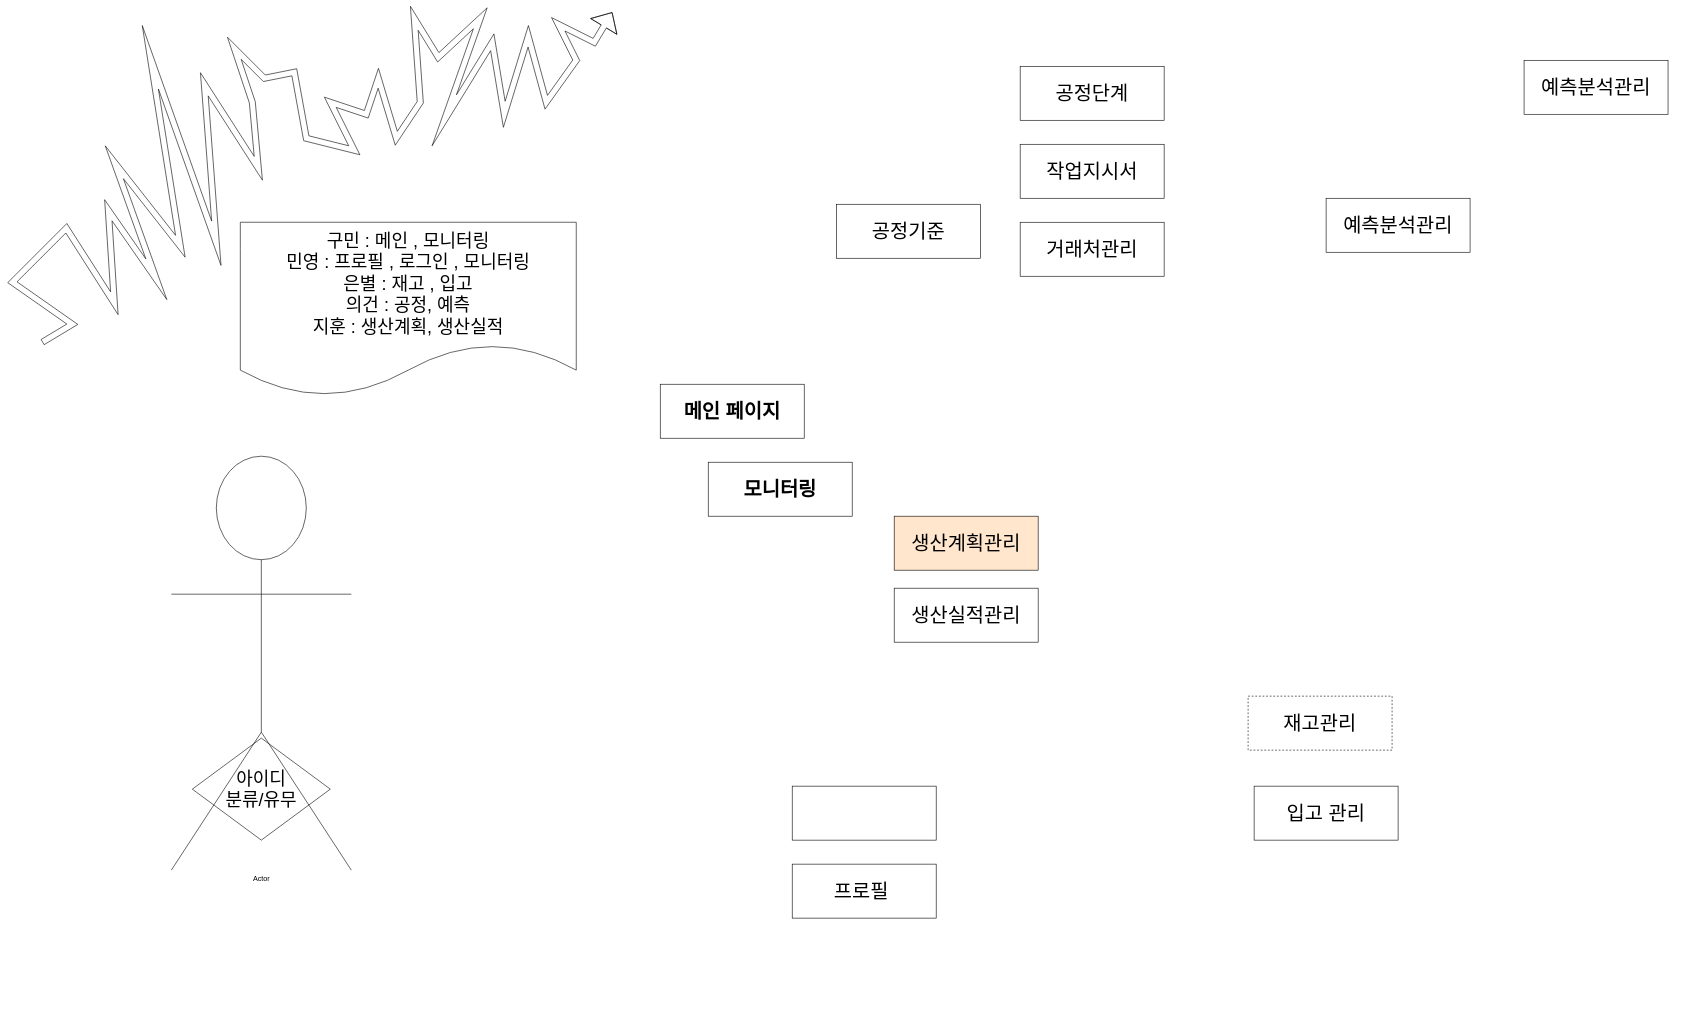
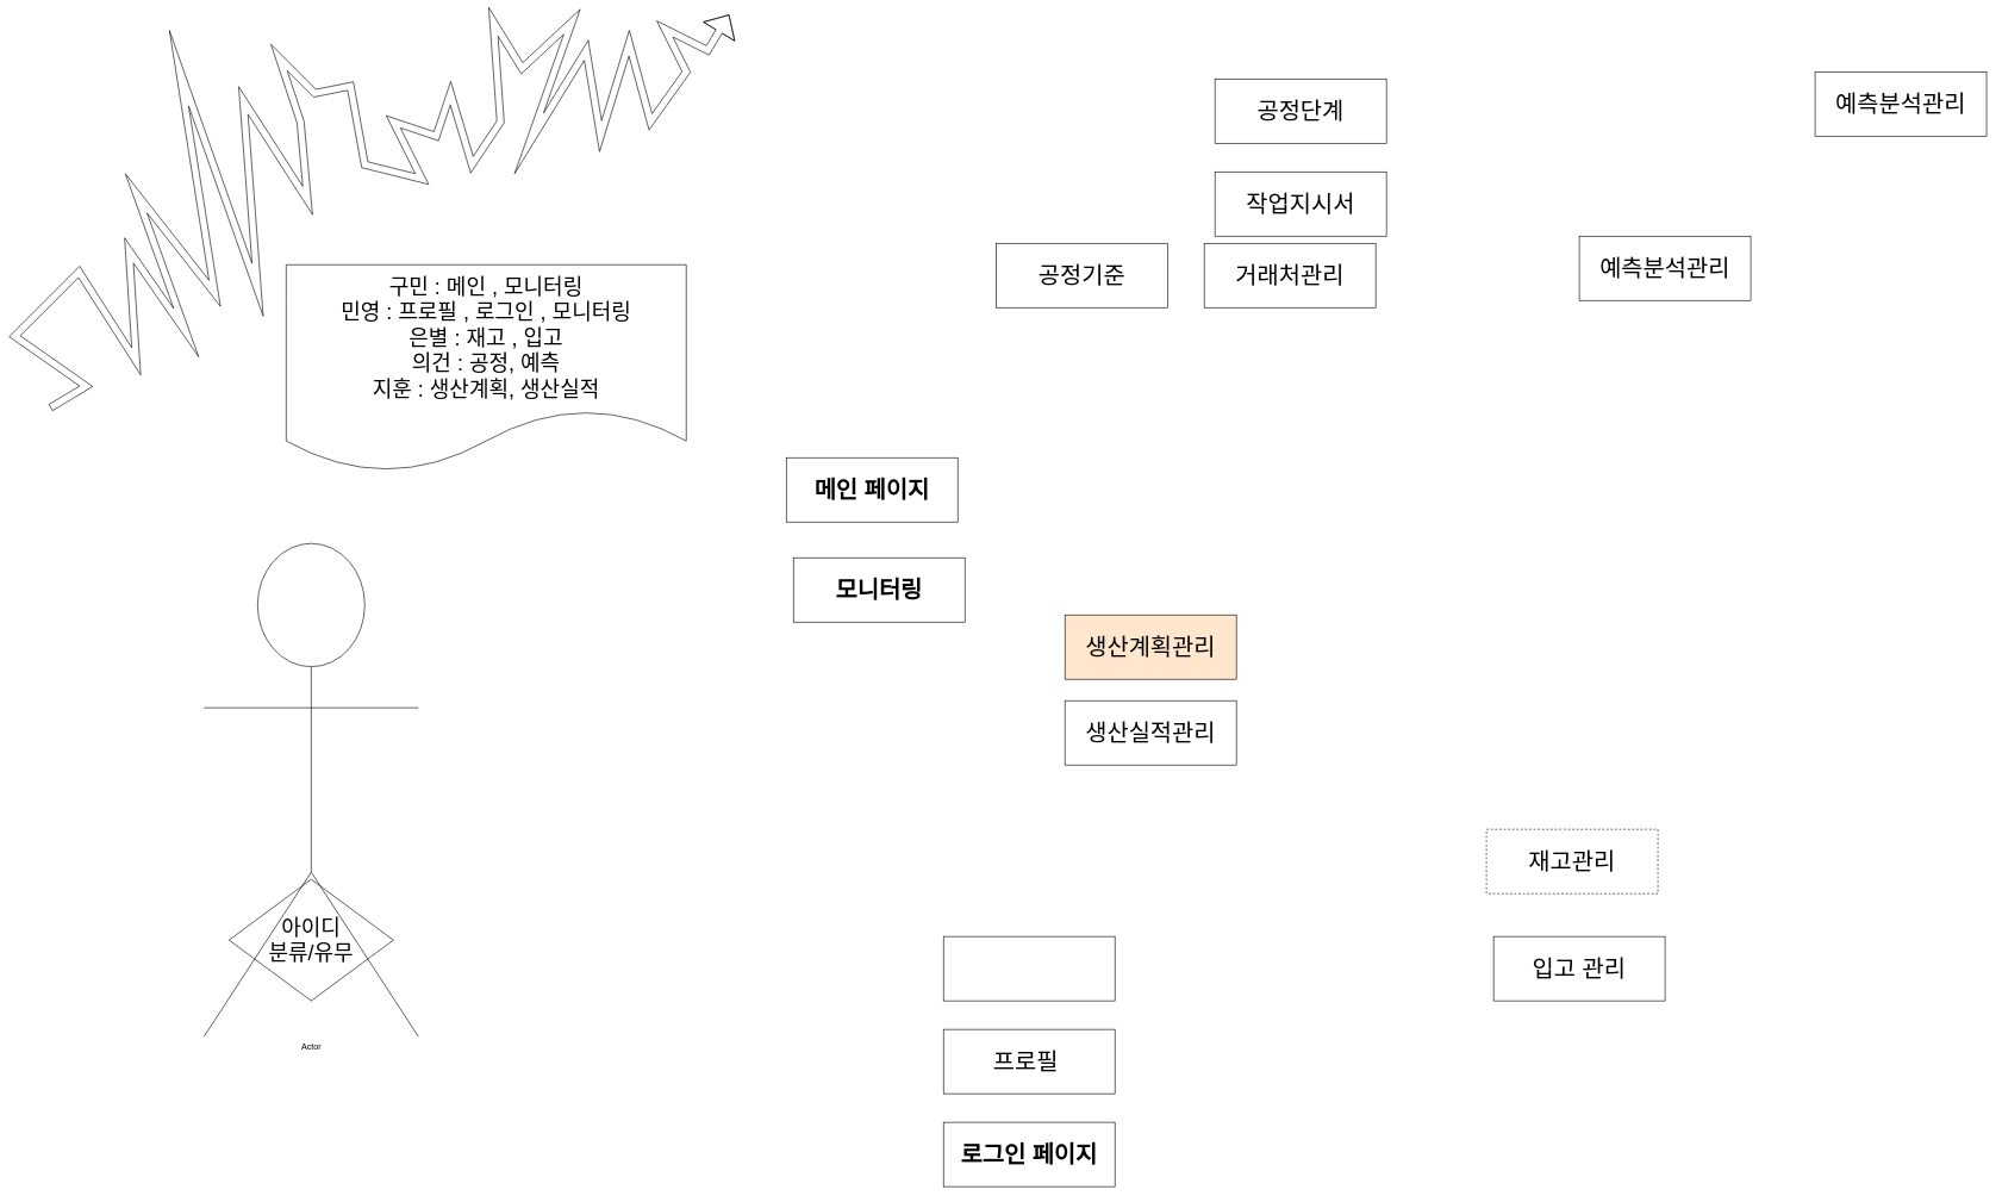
- <mxCell id="20" value="거래처관리" style="rounded=0;whiteSpace=wrap;html=1;fontSize=33;" vertex="1" parent="1"><mxGeometry x="1700" y="370" width="240" height="90" as="geometry" /></mxCell>
+ <mxCell id="20" value="거래처관리" style="rounded=0;whiteSpace=wrap;html=1;fontSize=33;" vertex="1" parent="1"><mxGeometry x="1685" y="340" width="240" height="90" as="geometry" /></mxCell>
- <mxCell id="10" value="&lt;b&gt;모니터링&lt;/b&gt;" style="rounded=0;whiteSpace=wrap;html=1;fontSize=33;" parent="1" vertex="1"><mxGeometry x="1180" y="770" width="240" height="90" as="geometry" /></mxCell>
+ <mxCell id="10" value="&lt;b&gt;모니터링&lt;/b&gt;" style="rounded=0;whiteSpace=wrap;html=1;fontSize=33;" parent="1" vertex="1"><mxGeometry x="1110" y="780" width="240" height="90" as="geometry" /></mxCell>
+ <mxCell id="3" value="&lt;font style=&quot;font-size: 33px;&quot;&gt;&lt;b style=&quot;font-size: 33px;&quot;&gt;로그인 페이지&lt;br&gt;&lt;/b&gt;&lt;/font&gt;" style="rounded=0;whiteSpace=wrap;html=1;fontSize=33;" parent="1" vertex="1"><mxGeometry x="1320" y="1570" width="240" height="90" as="geometry" /></mxCell>
